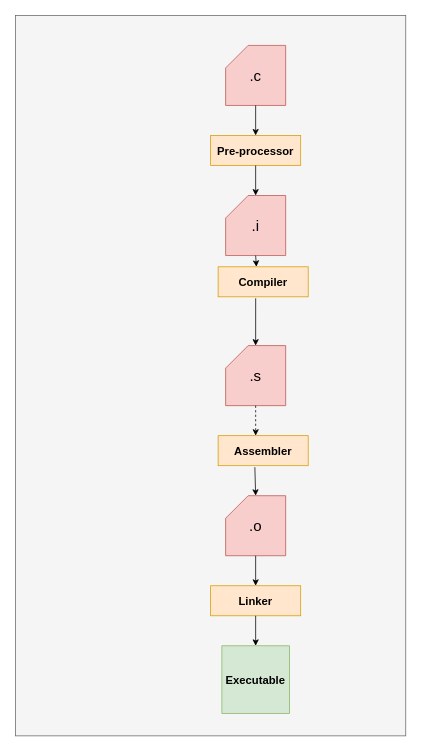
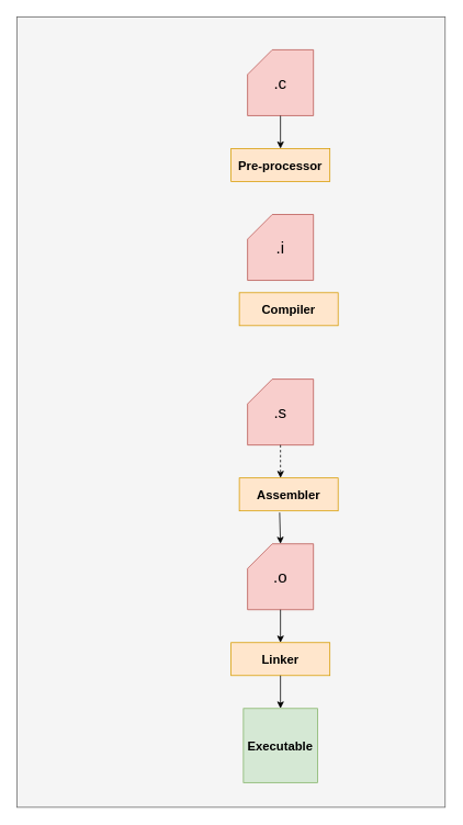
- <mxCell id="10" value="" style="endArrow=classic;html=1;rounded=0;exitX=0.5;exitY=1;exitDx=0;exitDy=0;entryX=0.5;entryY=0;entryDx=0;entryDy=0;entryPerimeter=0;" edge="1" parent="1" source="4" target="5"><mxGeometry width="50" height="50" relative="1" as="geometry"><mxPoint x="390" y="210" as="sourcePoint" /><mxPoint x="440" y="160" as="targetPoint" /></mxGeometry></mxCell>
- <mxCell id="11" value="" style="endArrow=classic;html=1;rounded=0;exitX=0.5;exitY=1;exitDx=0;exitDy=0;exitPerimeter=0;entryX=0.425;entryY=0;entryDx=0;entryDy=0;entryPerimeter=0;" edge="1" parent="1" source="5" target="6"><mxGeometry width="50" height="50" relative="1" as="geometry"><mxPoint x="390" y="210" as="sourcePoint" /><mxPoint x="440" y="160" as="targetPoint" /></mxGeometry></mxCell>
- <mxCell id="12" value="" style="endArrow=classic;html=1;rounded=0;exitX=0.417;exitY=1.05;exitDx=0;exitDy=0;exitPerimeter=0;entryX=0.5;entryY=0;entryDx=0;entryDy=0;entryPerimeter=0;" edge="1" parent="1" source="6" target="7"><mxGeometry width="50" height="50" relative="1" as="geometry"><mxPoint x="390" y="400" as="sourcePoint" /><mxPoint x="440" y="350" as="targetPoint" /></mxGeometry></mxCell>
